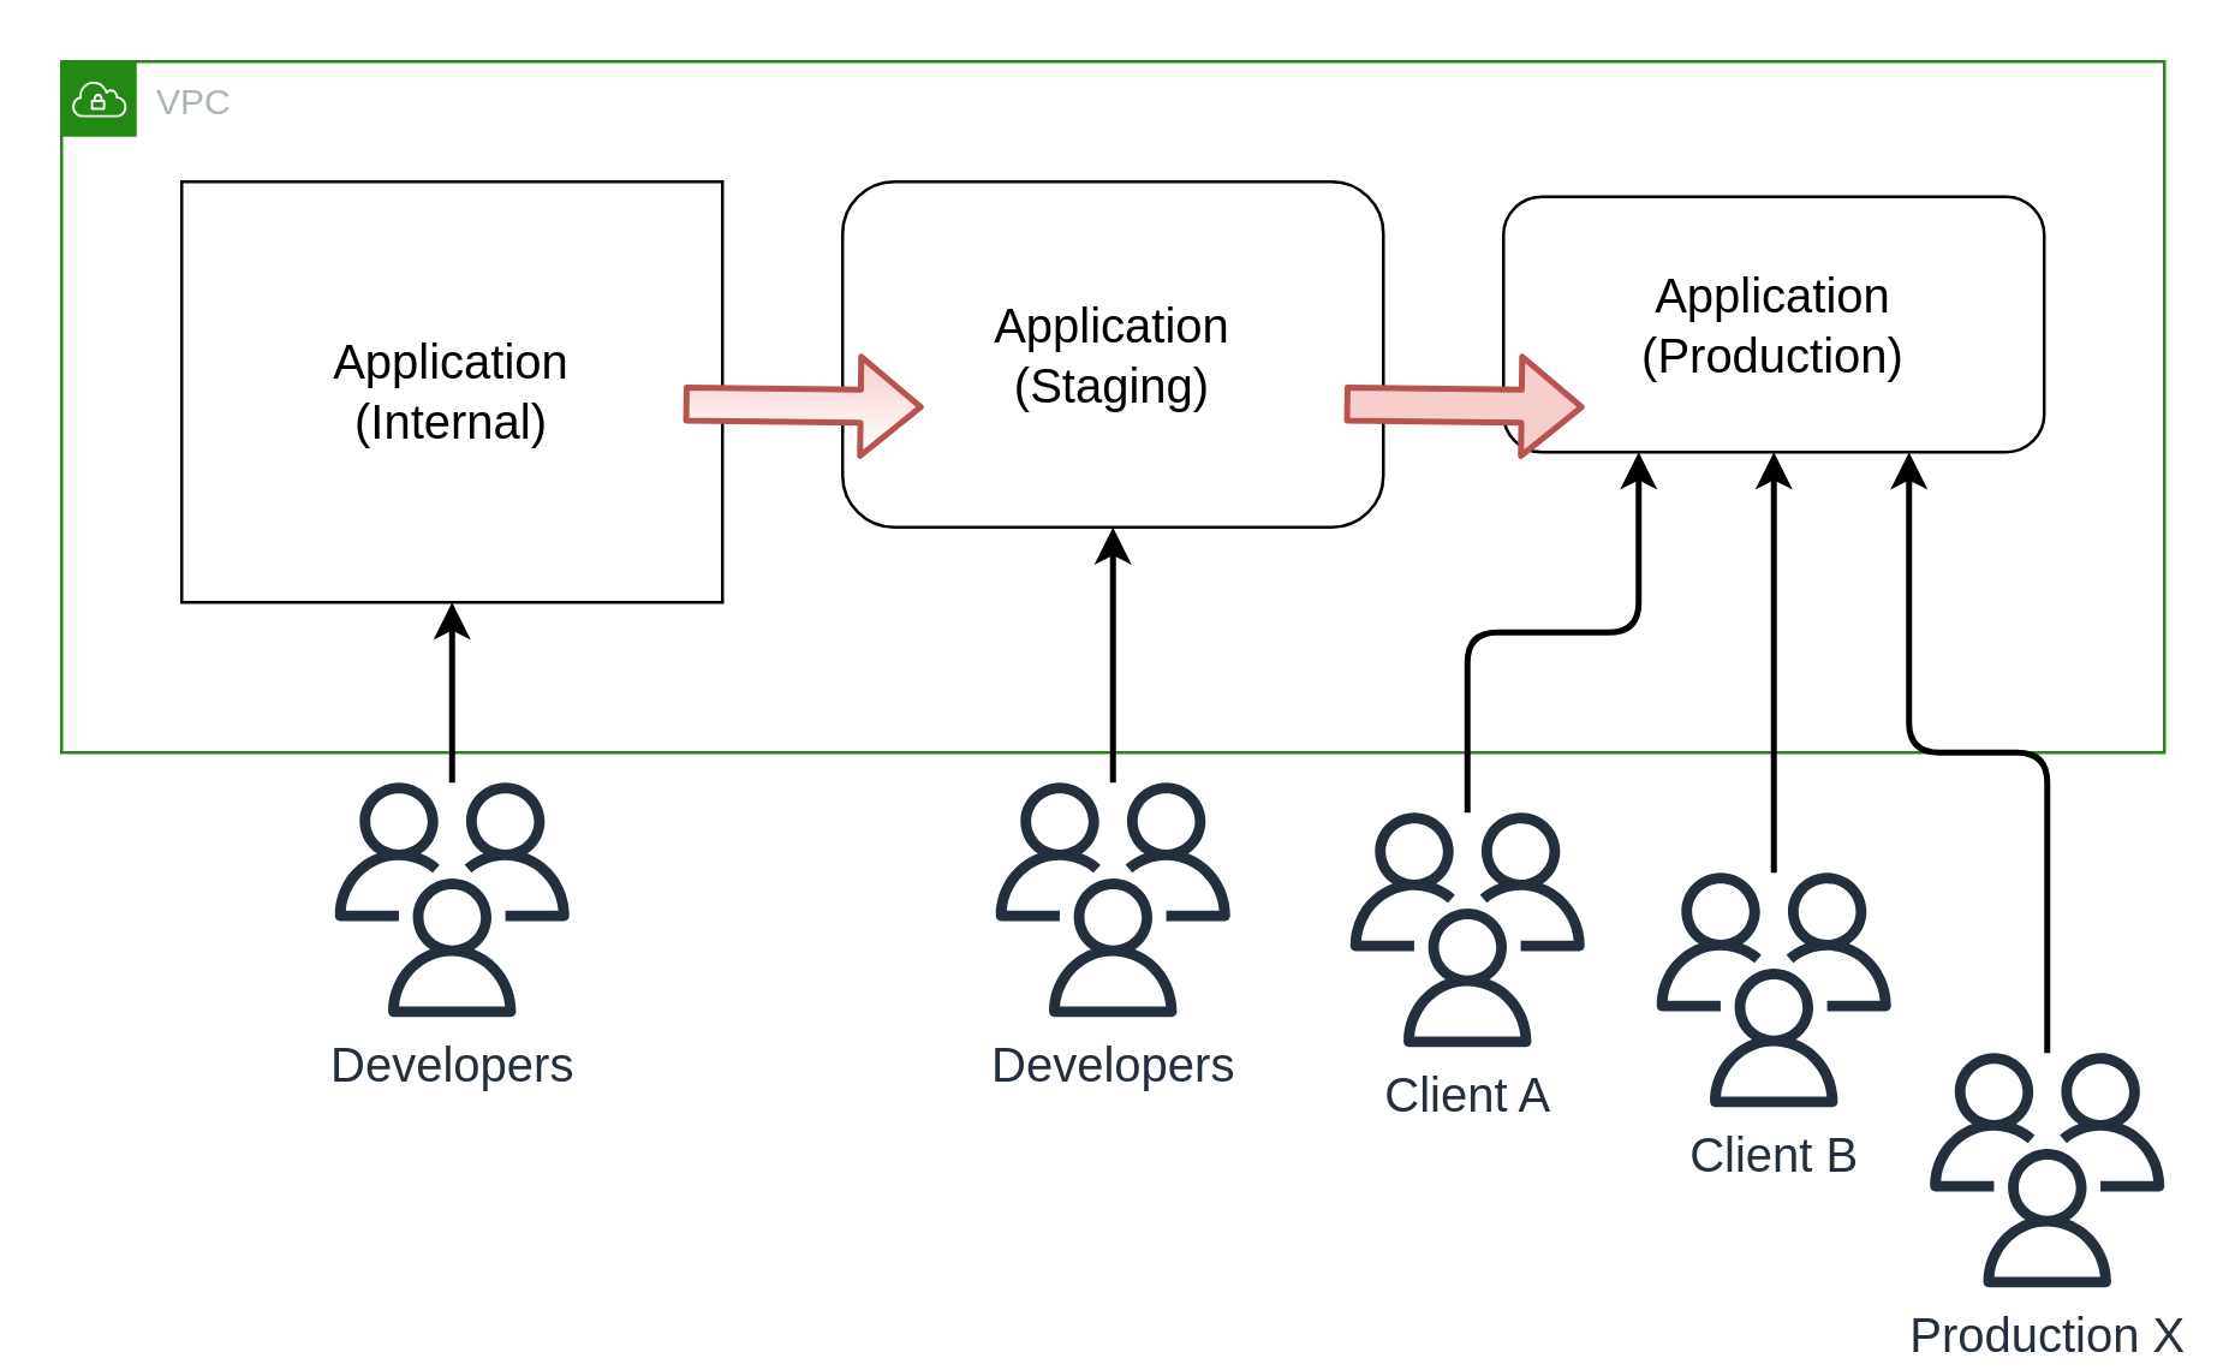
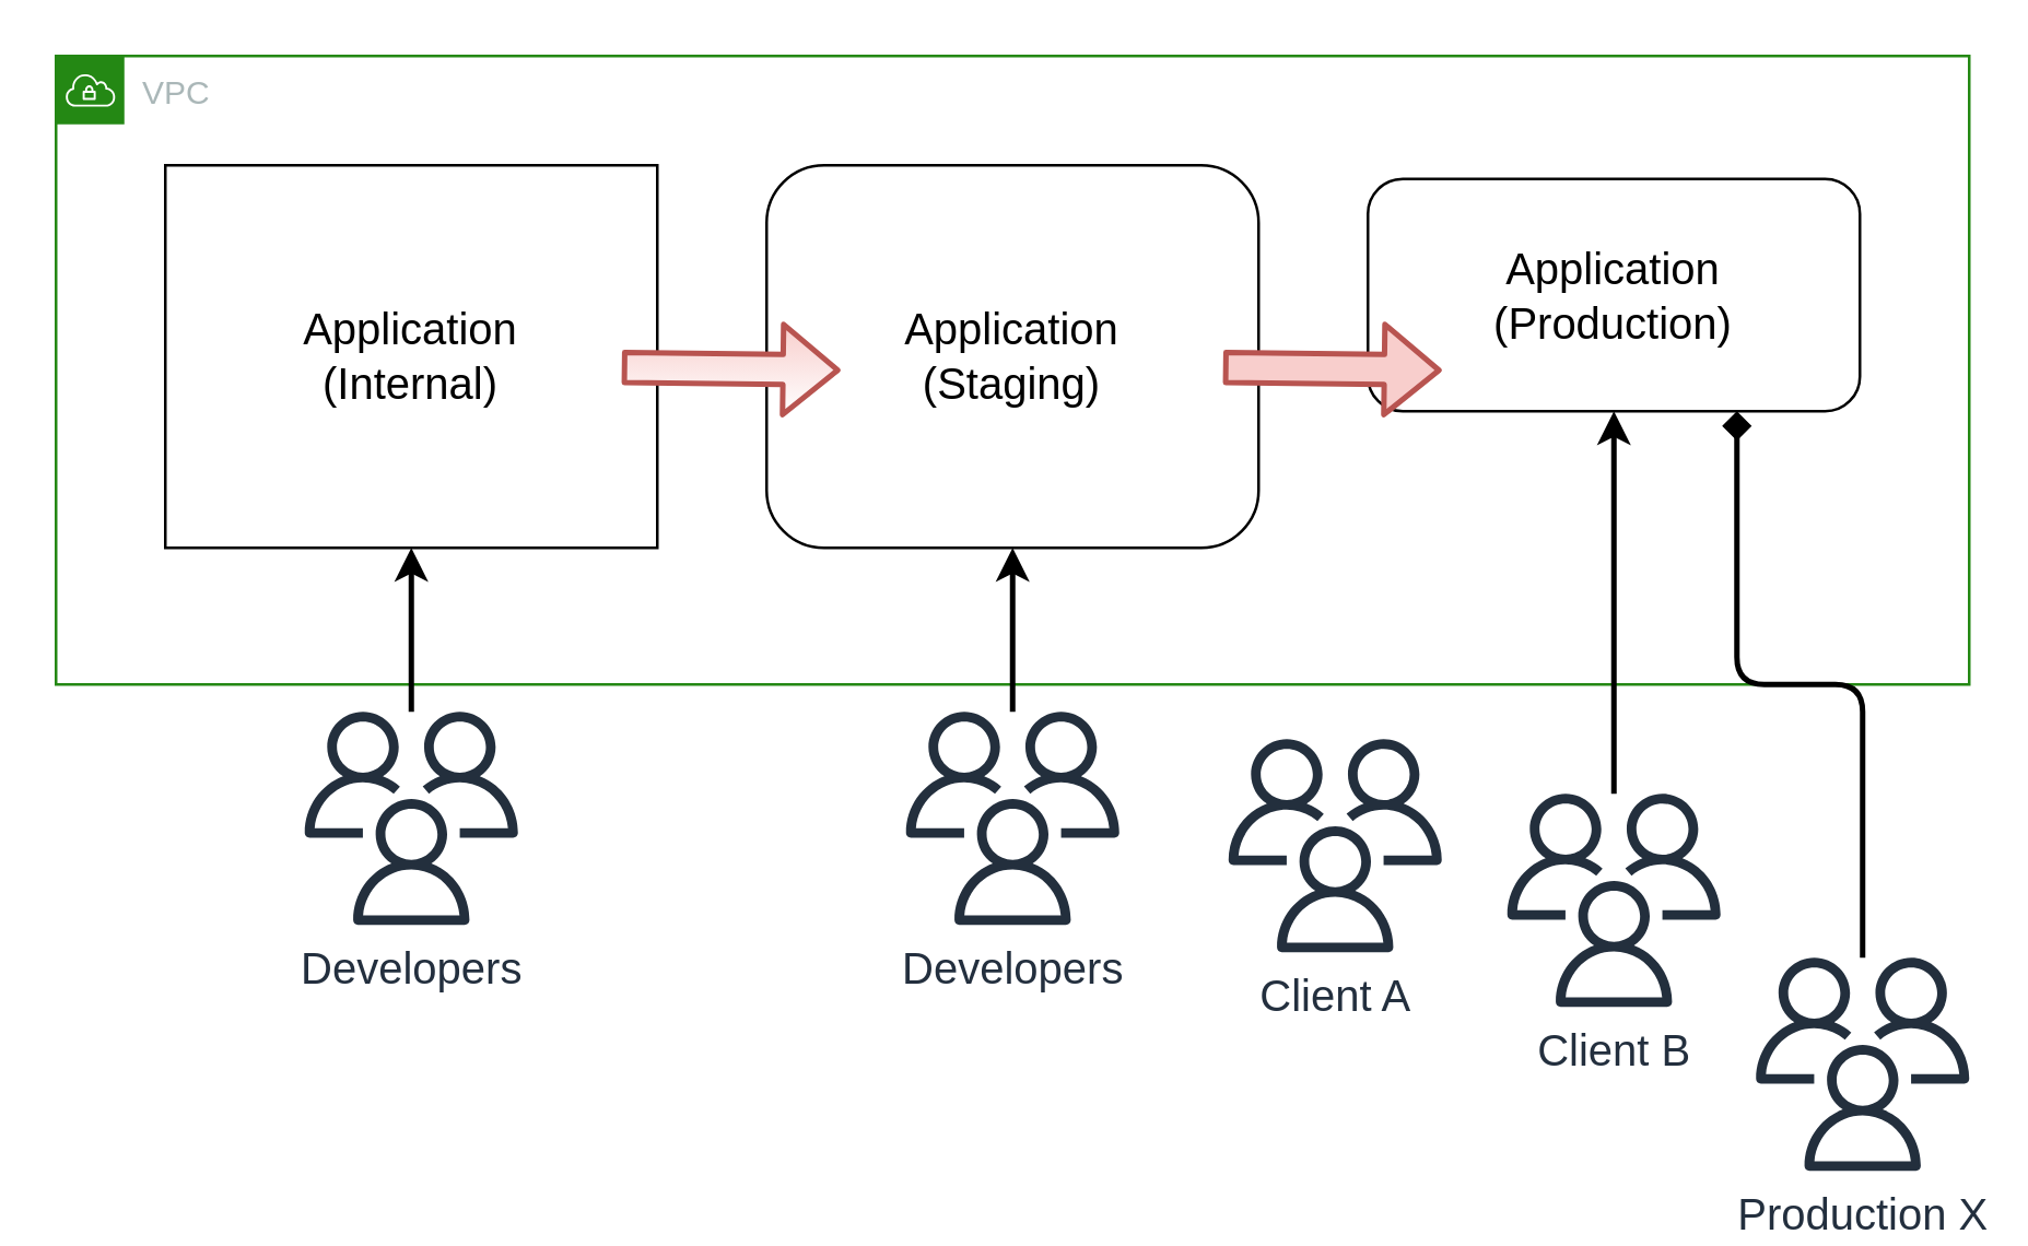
- <mxCell id="4" value="Application&lt;br&gt;(Staging)" style="rounded=1;whiteSpace=wrap;html=1;fontSize=16;" parent="2" vertex="1"><mxGeometry x="260" y="40" width="180" height="115" as="geometry" /></mxCell>
+ <mxCell id="4" value="Application&lt;br&gt;(Staging)" style="rounded=1;whiteSpace=wrap;html=1;fontSize=16;" parent="2" vertex="1"><mxGeometry x="260" y="40" width="180" height="140" as="geometry" /></mxCell>
- <mxCell id="12" style="edgeStyle=orthogonalEdgeStyle;html=1;entryX=0.75;entryY=1;entryDx=0;entryDy=0;strokeWidth=2;" parent="1" source="13" target="6" edge="1"><mxGeometry relative="1" as="geometry" /></mxCell>
+ <mxCell id="12" style="edgeStyle=orthogonalEdgeStyle;html=1;entryX=0.75;entryY=1;entryDx=0;entryDy=0;strokeWidth=2;endArrow=diamond;" parent="1" source="13" target="6" edge="1"><mxGeometry relative="1" as="geometry" /></mxCell>
- <mxCell id="8" style="edgeStyle=orthogonalEdgeStyle;html=1;entryX=0.25;entryY=1;entryDx=0;entryDy=0;strokeWidth=2;" parent="1" source="9" target="6" edge="1"><mxGeometry relative="1" as="geometry" /></mxCell>
